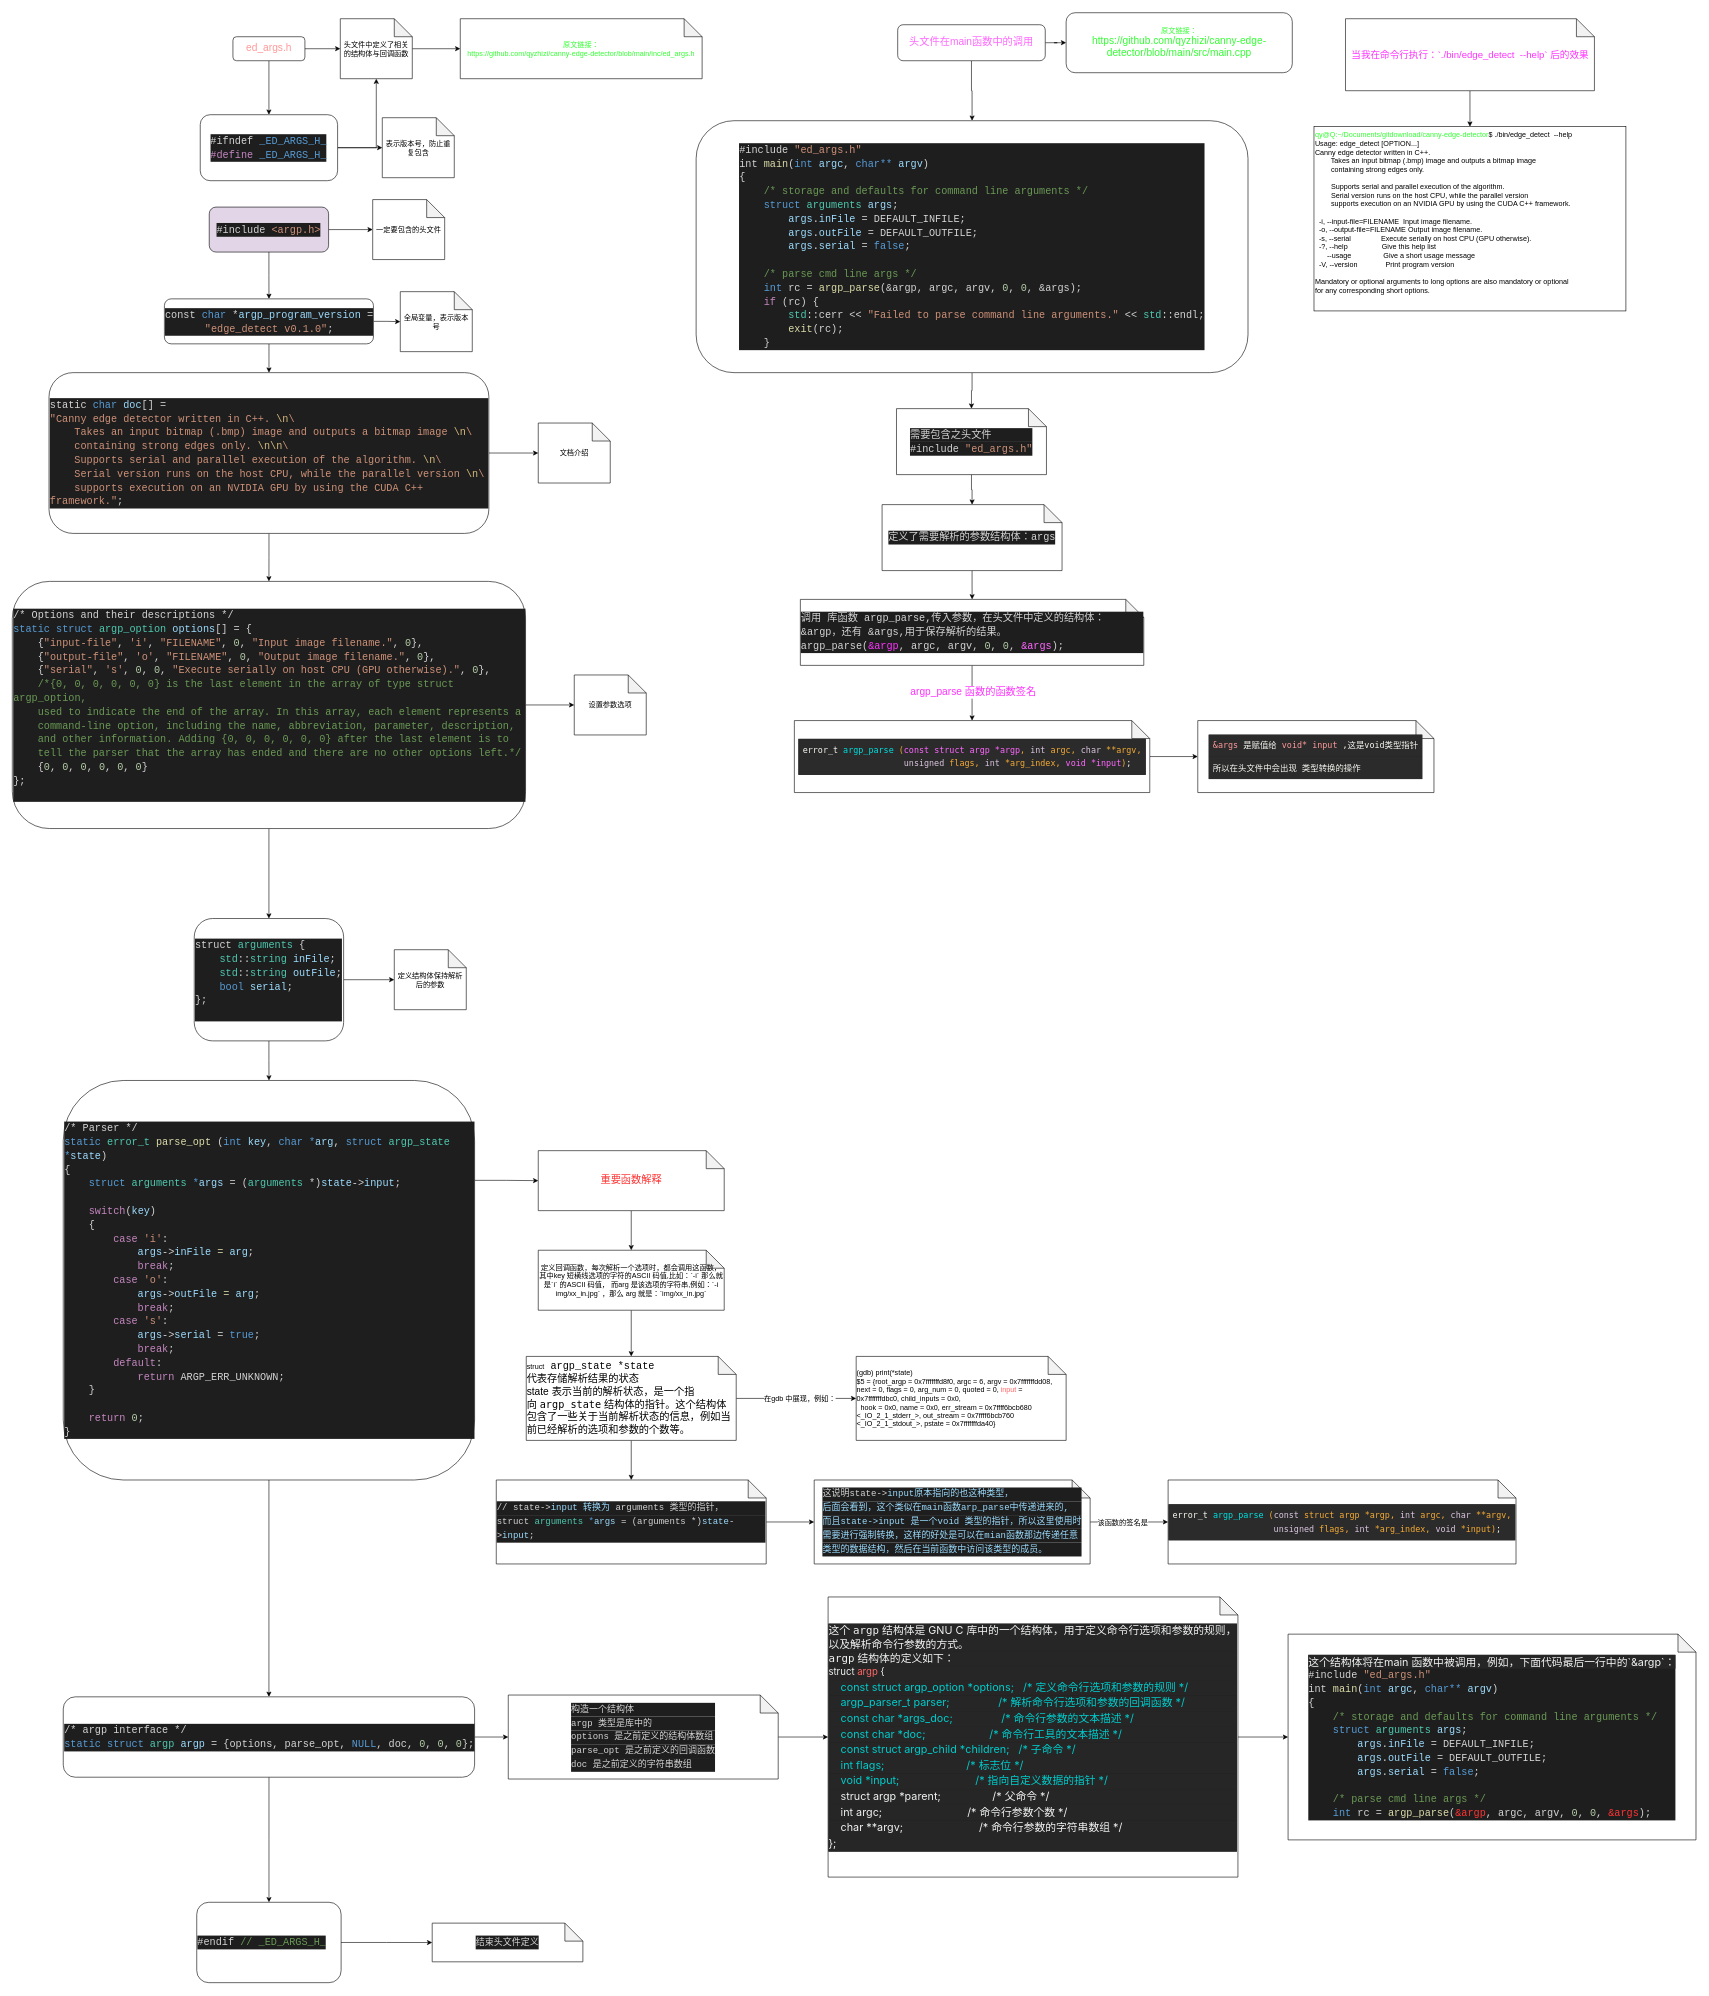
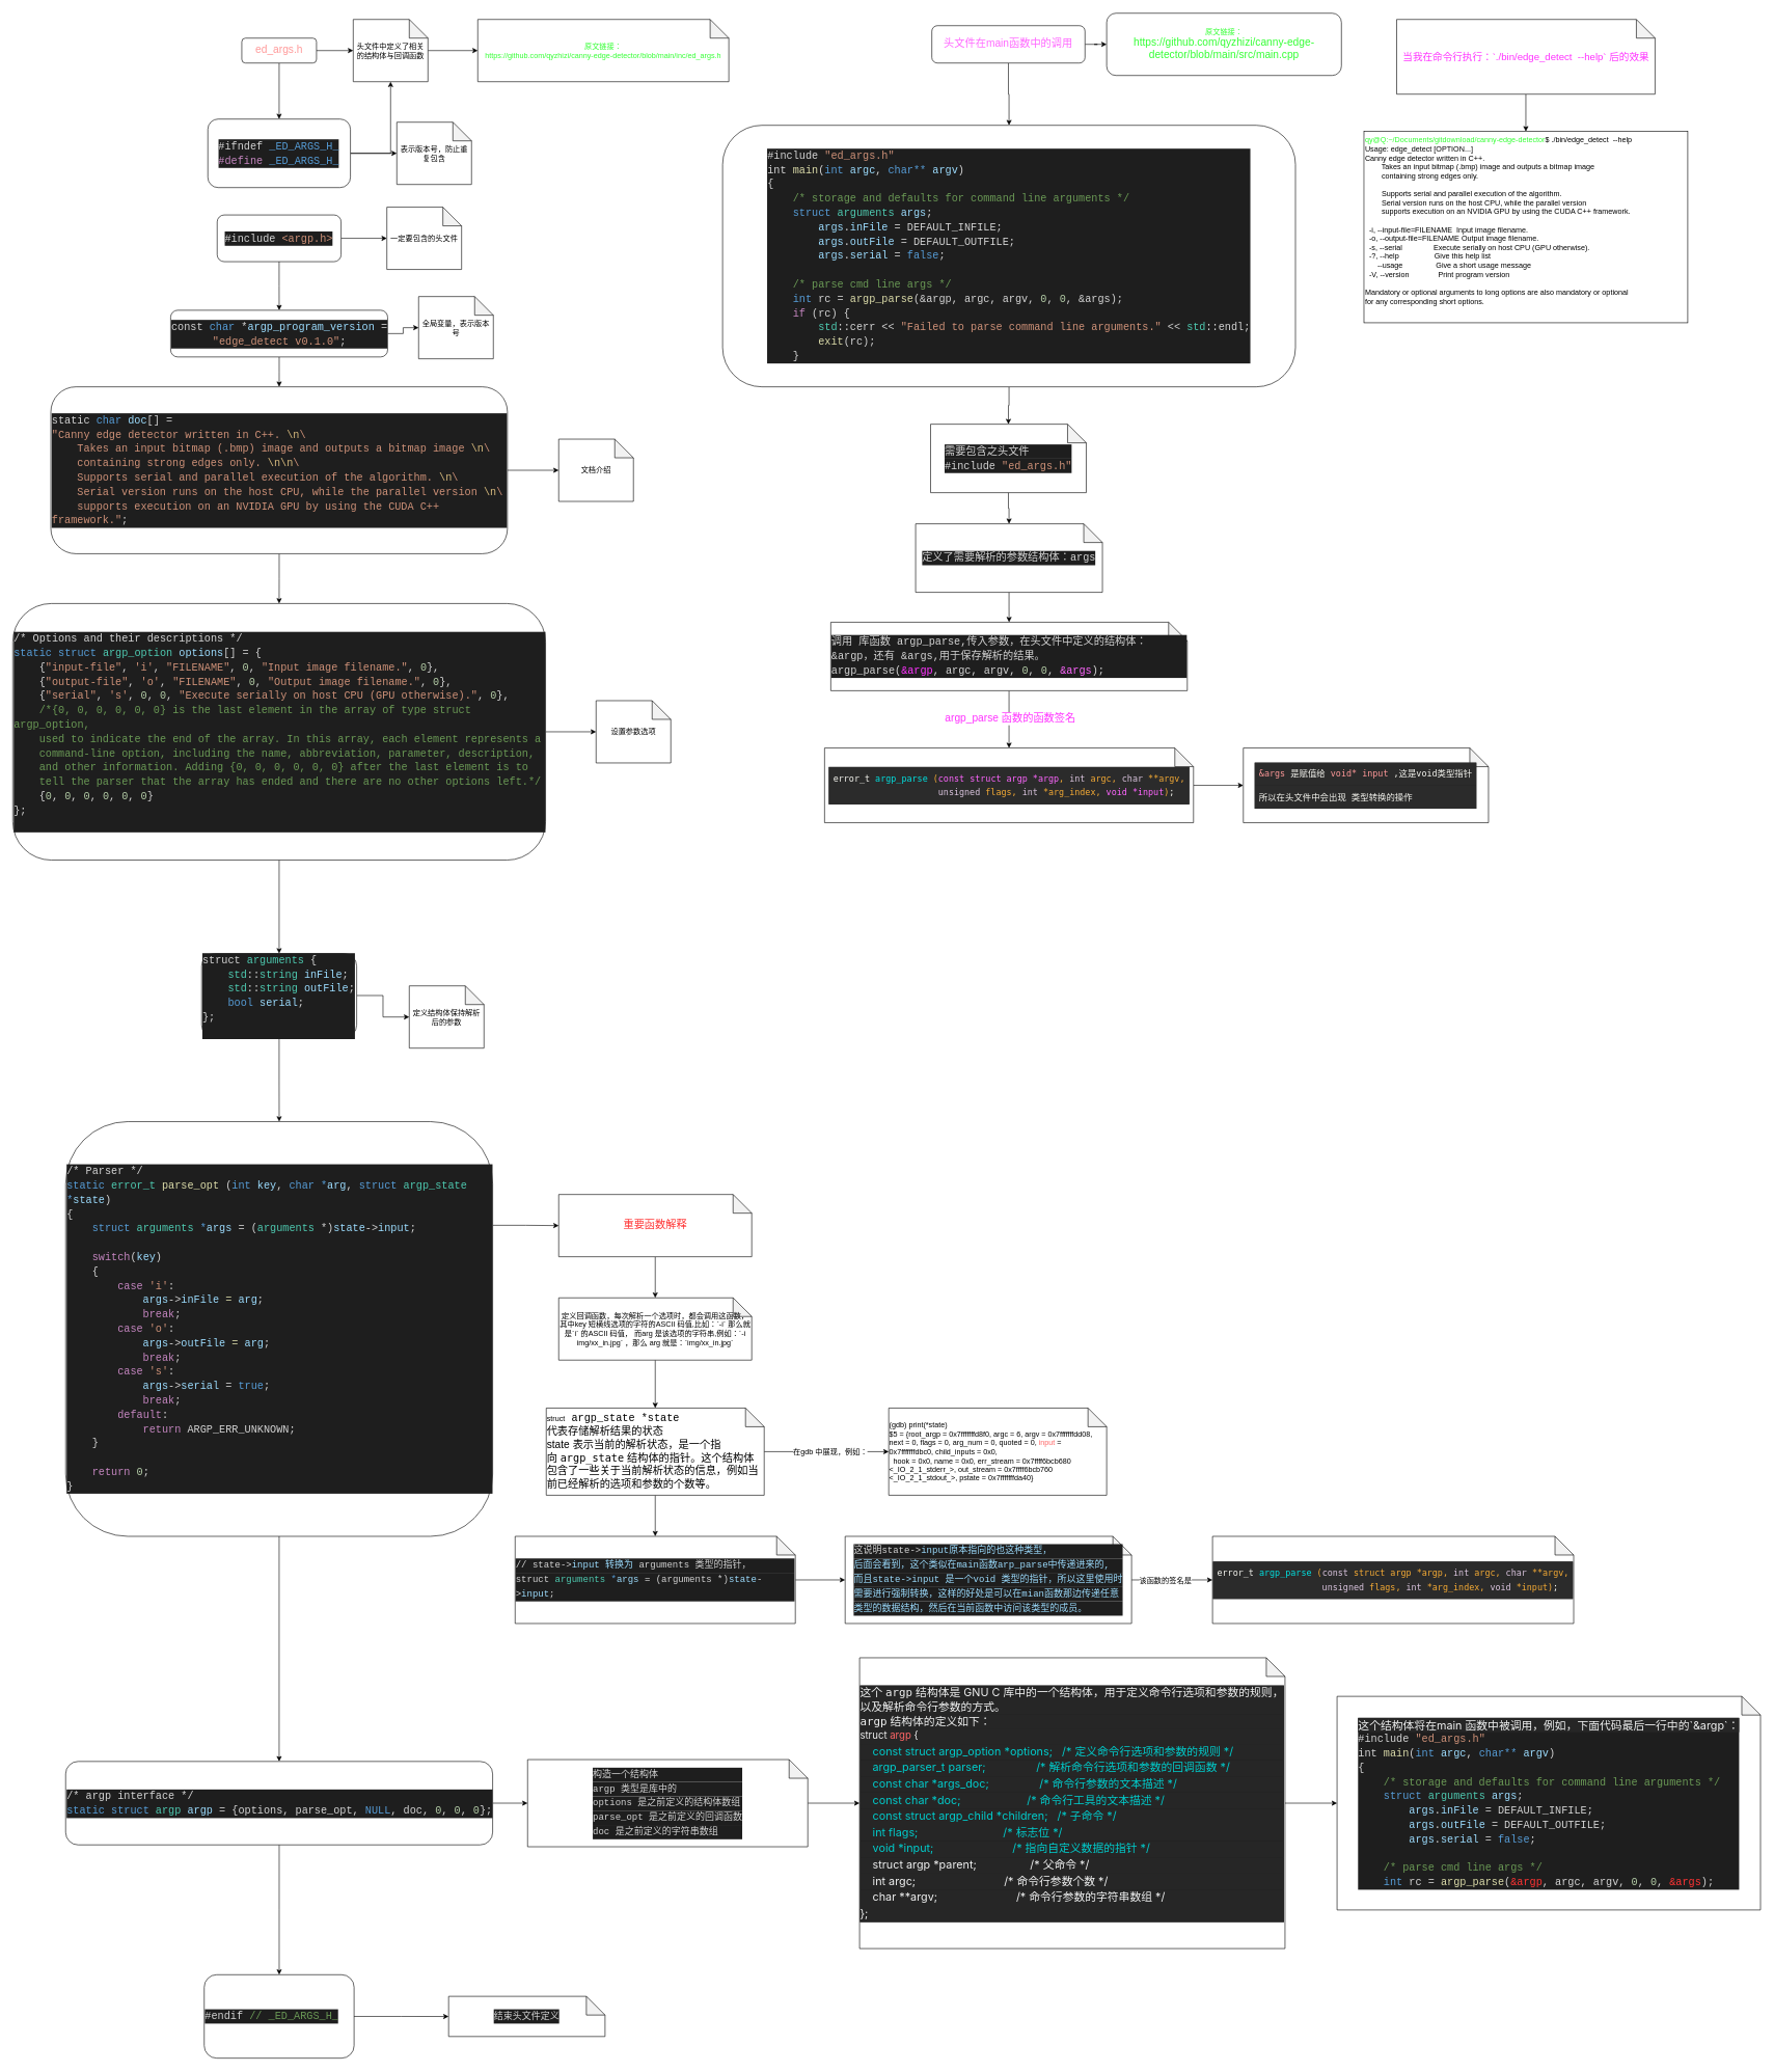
- <mxCell id="13" value="&lt;div style=&quot;color: rgb(212, 212, 212); background-color: rgb(30, 30, 30); font-family: Consolas, &amp;quot;Courier New&amp;quot;, monospace; font-size: 17px; line-height: 23px;&quot;&gt;#include&lt;span style=&quot;color: #569cd6;&quot;&gt; &lt;/span&gt;&lt;span style=&quot;color: #ce9178;&quot;&gt;&amp;lt;argp.h&amp;gt;&lt;/span&gt;&lt;/div&gt;" style="whiteSpace=wrap;html=1;rounded=1;glass=0;strokeWidth=1;shadow=0;fillColor=#e1d5e7;" vertex="1" parent="1"><mxGeometry x="348.31" y="344" width="199" height="75" as="geometry" /></mxCell>
+ <mxCell id="13" value="&lt;div style=&quot;color: rgb(212, 212, 212); background-color: rgb(30, 30, 30); font-family: Consolas, &amp;quot;Courier New&amp;quot;, monospace; font-size: 17px; line-height: 23px;&quot;&gt;#include&lt;span style=&quot;color: #569cd6;&quot;&gt; &lt;/span&gt;&lt;span style=&quot;color: #ce9178;&quot;&gt;&amp;lt;argp.h&amp;gt;&lt;/span&gt;&lt;/div&gt;" style="whiteSpace=wrap;html=1;rounded=1;glass=0;strokeWidth=1;shadow=0;" vertex="1" parent="1"><mxGeometry x="348.31" y="344" width="199" height="75" as="geometry" /></mxCell>
- <mxCell id="18" value="全局变量，表示版本号" style="shape=note;whiteSpace=wrap;html=1;backgroundOutline=1;darkOpacity=0.05;" vertex="1" parent="1"><mxGeometry x="666.81" y="485" width="120" height="100" as="geometry" /></mxCell>
+ <mxCell id="18" value="全局变量，表示版本号" style="shape=note;whiteSpace=wrap;html=1;backgroundOutline=1;darkOpacity=0.05;" vertex="1" parent="1"><mxGeometry x="671.81" y="475" width="120" height="100" as="geometry" /></mxCell>
- <mxCell id="29" value="&lt;div style=&quot;color: rgb(212, 212, 212); background-color: rgb(30, 30, 30); font-family: Consolas, &amp;quot;Courier New&amp;quot;, monospace; font-size: 17px; line-height: 23px;&quot;&gt;&lt;div&gt;struct &lt;span style=&quot;color: #4ec9b0;&quot;&gt;arguments&lt;/span&gt; {&lt;/div&gt;&lt;div&gt;&amp;nbsp; &amp;nbsp; &lt;span style=&quot;color: #4ec9b0;&quot;&gt;std&lt;/span&gt;::&lt;span style=&quot;color: #4ec9b0;&quot;&gt;string&lt;/span&gt; &lt;span style=&quot;color: #9cdcfe;&quot;&gt;inFile&lt;/span&gt;;&lt;/div&gt;&lt;div&gt;&amp;nbsp; &amp;nbsp; &lt;span style=&quot;color: #4ec9b0;&quot;&gt;std&lt;/span&gt;::&lt;span style=&quot;color: #4ec9b0;&quot;&gt;string&lt;/span&gt; &lt;span style=&quot;color: #9cdcfe;&quot;&gt;outFile&lt;/span&gt;;&lt;/div&gt;&lt;div&gt;&amp;nbsp; &amp;nbsp; &lt;span style=&quot;color: #569cd6;&quot;&gt;bool&lt;/span&gt; &lt;span style=&quot;color: #9cdcfe;&quot;&gt;serial&lt;/span&gt;;&lt;/div&gt;&lt;div&gt;};&lt;/div&gt;&lt;br&gt;&lt;/div&gt;" style="whiteSpace=wrap;html=1;align=left;rounded=1;glass=0;strokeWidth=1;shadow=0;" vertex="1" parent="1"><mxGeometry x="323.32" y="1530" width="249" height="204" as="geometry" /></mxCell>
+ <mxCell id="29" value="&lt;div style=&quot;color: rgb(212, 212, 212); background-color: rgb(30, 30, 30); font-family: Consolas, &amp;quot;Courier New&amp;quot;, monospace; font-size: 17px; line-height: 23px;&quot;&gt;&lt;div&gt;struct &lt;span style=&quot;color: #4ec9b0;&quot;&gt;arguments&lt;/span&gt; {&lt;/div&gt;&lt;div&gt;&amp;nbsp; &amp;nbsp; &lt;span style=&quot;color: #4ec9b0;&quot;&gt;std&lt;/span&gt;::&lt;span style=&quot;color: #4ec9b0;&quot;&gt;string&lt;/span&gt; &lt;span style=&quot;color: #9cdcfe;&quot;&gt;inFile&lt;/span&gt;;&lt;/div&gt;&lt;div&gt;&amp;nbsp; &amp;nbsp; &lt;span style=&quot;color: #4ec9b0;&quot;&gt;std&lt;/span&gt;::&lt;span style=&quot;color: #4ec9b0;&quot;&gt;string&lt;/span&gt; &lt;span style=&quot;color: #9cdcfe;&quot;&gt;outFile&lt;/span&gt;;&lt;/div&gt;&lt;div&gt;&amp;nbsp; &amp;nbsp; &lt;span style=&quot;color: #569cd6;&quot;&gt;bool&lt;/span&gt; &lt;span style=&quot;color: #9cdcfe;&quot;&gt;serial&lt;/span&gt;;&lt;/div&gt;&lt;div&gt;};&lt;/div&gt;&lt;br&gt;&lt;/div&gt;" style="whiteSpace=wrap;html=1;align=left;rounded=1;glass=0;strokeWidth=1;shadow=0;" vertex="1" parent="1"><mxGeometry x="323.32" y="1530" width="249" height="135" as="geometry" /></mxCell>
